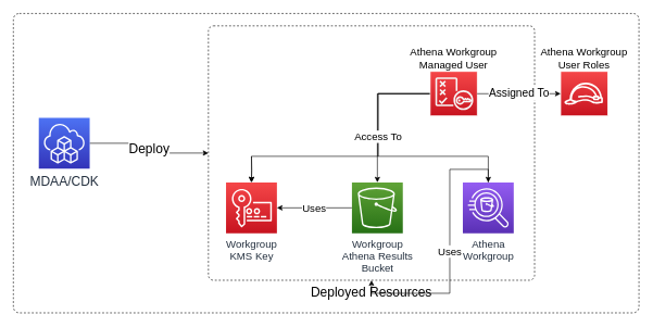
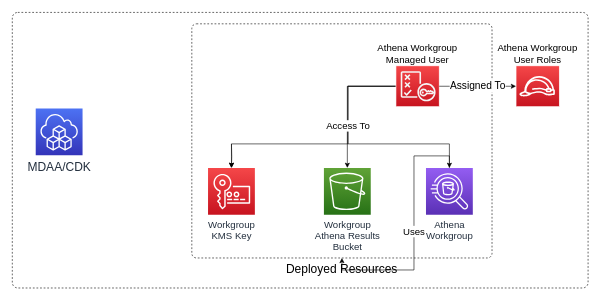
- <mxCell id="4" value="Deploy" style="edgeStyle=orthogonalEdgeStyle;rounded=0;orthogonalLoop=1;jettySize=auto;html=1;entryX=0;entryY=0.5;entryDx=0;entryDy=0;fontSize=20;" parent="1" source="5" target="3" edge="1"><mxGeometry relative="1" as="geometry" /></mxCell>
- <mxCell id="10" value="Uses" style="edgeStyle=orthogonalEdgeStyle;rounded=0;orthogonalLoop=1;jettySize=auto;html=1;fontSize=16;" parent="1" source="11" target="9" edge="1"><mxGeometry relative="1" as="geometry" /></mxCell>
